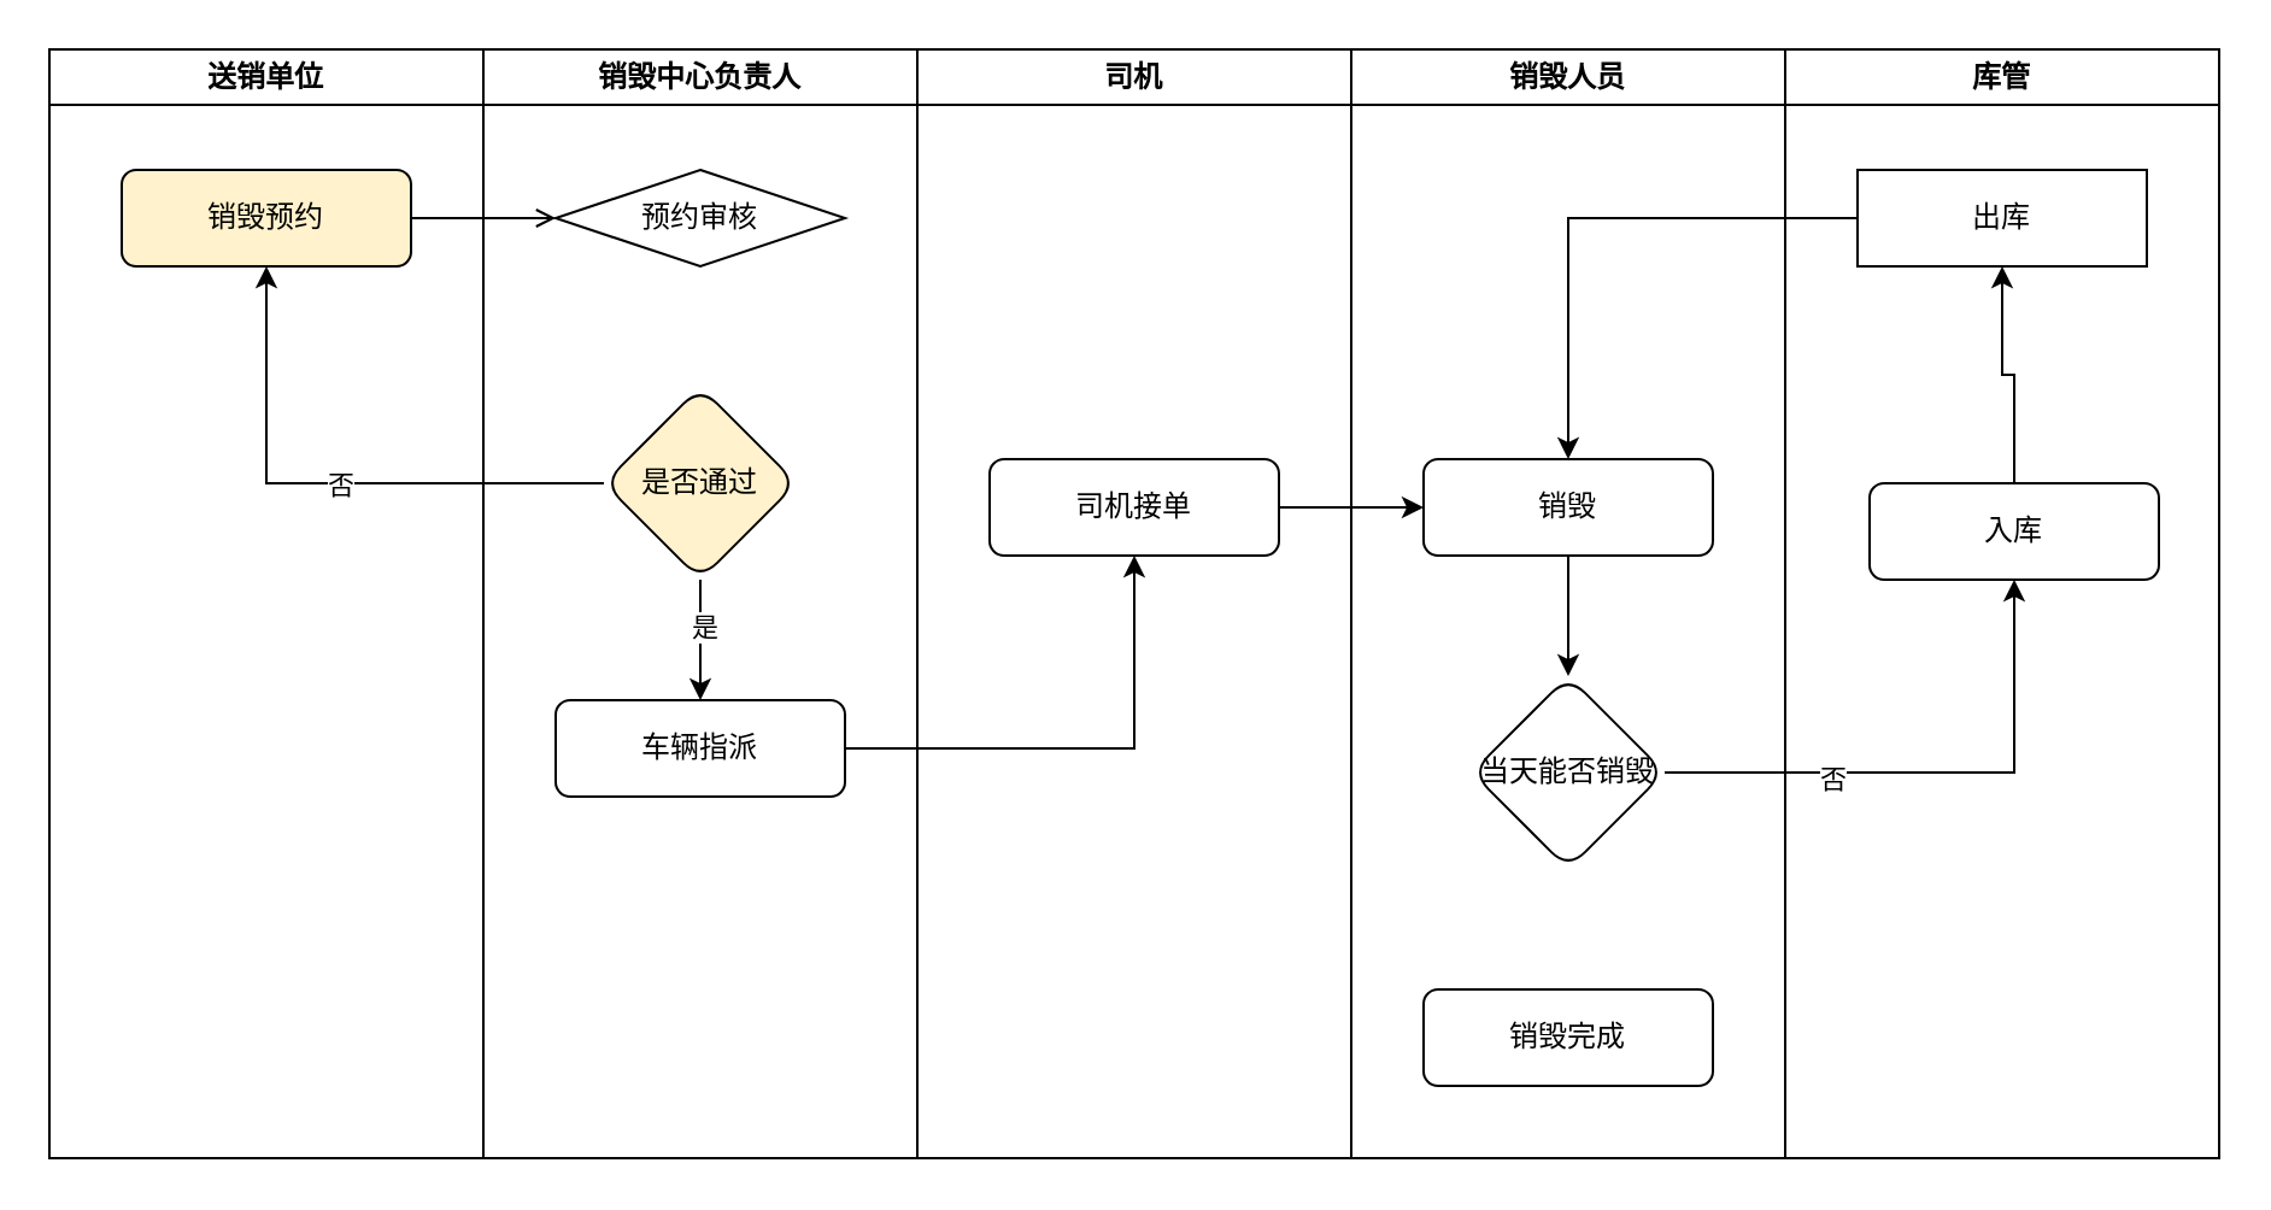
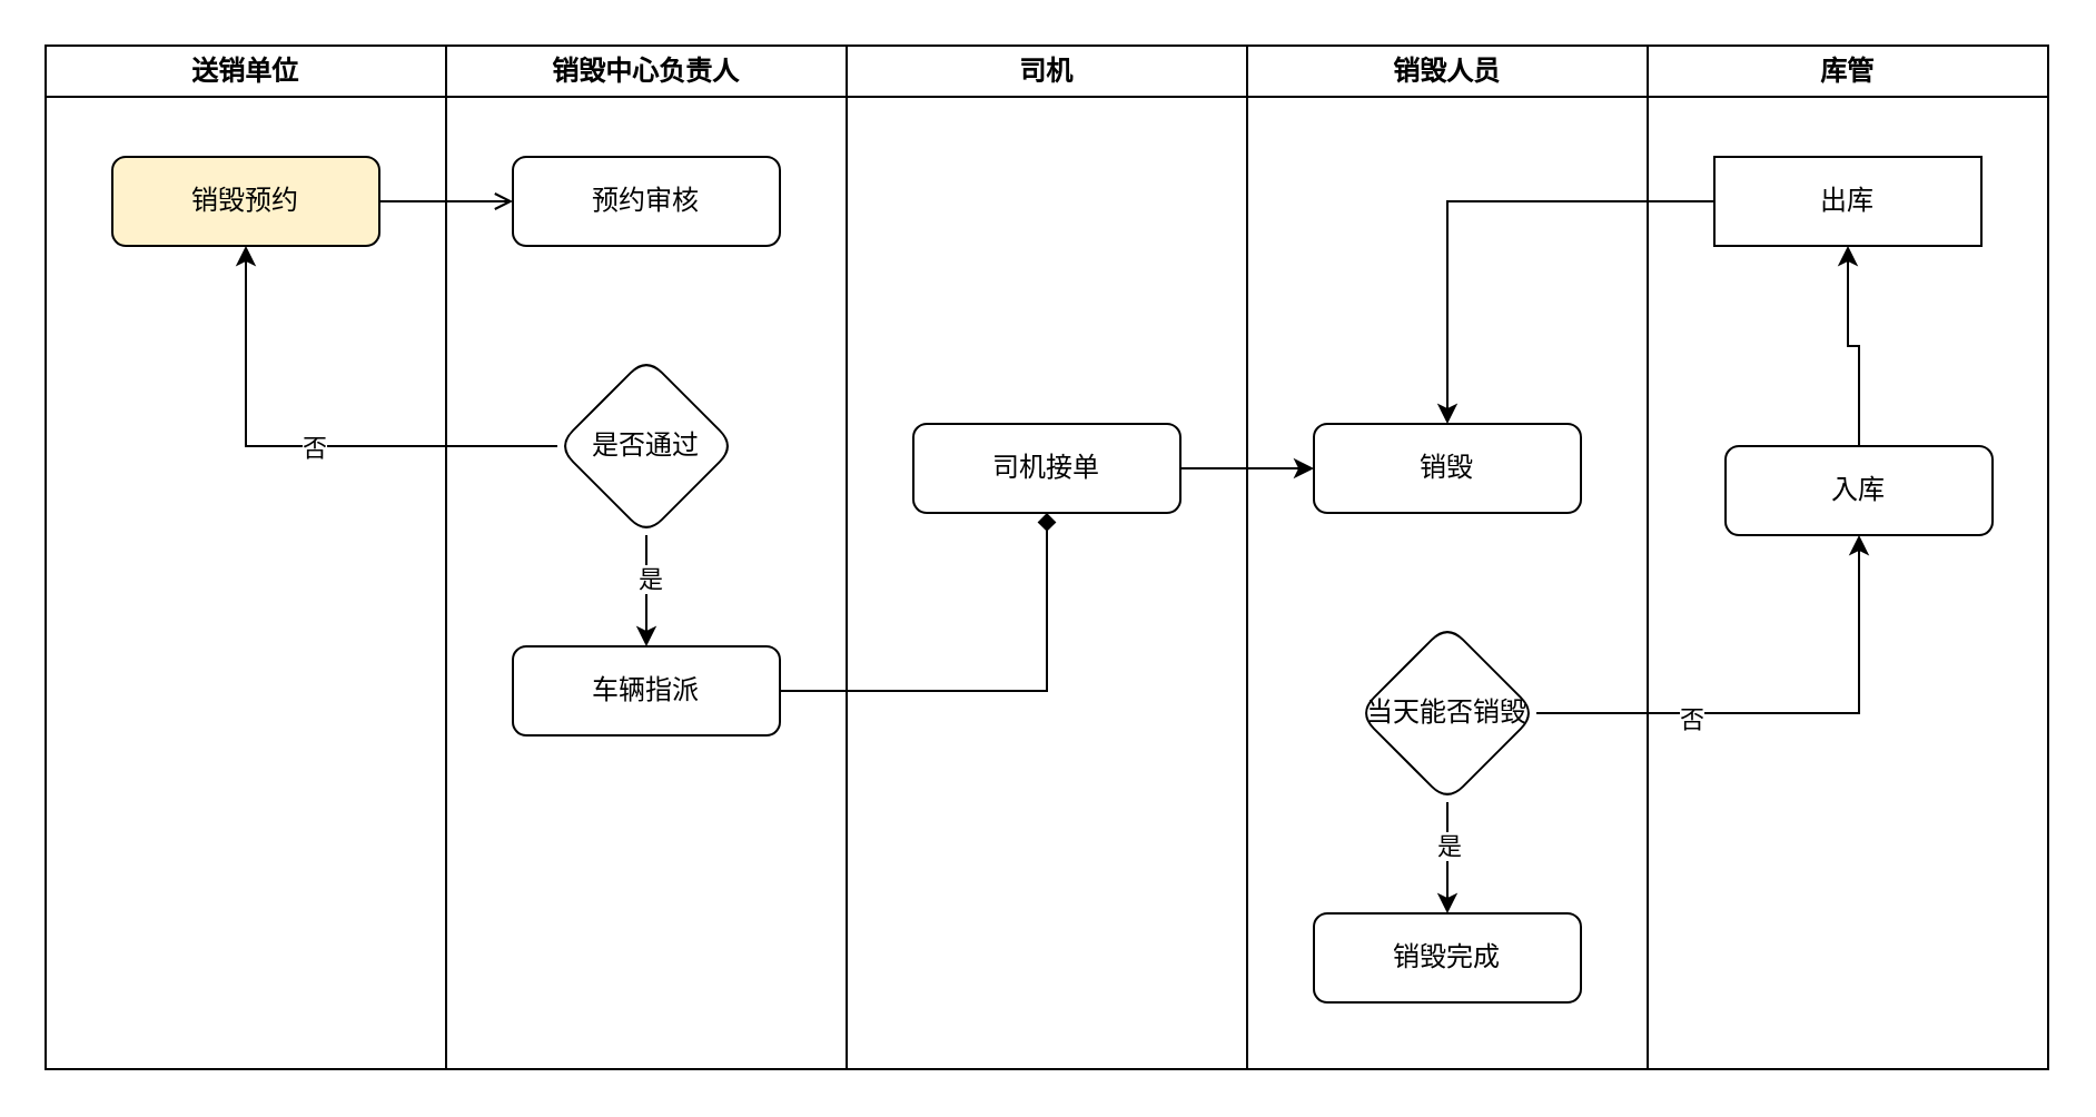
- <mxCell id="4" value="预约审核" style="rhombus;whiteSpace=wrap;html=1;" vertex="1" parent="3"><mxGeometry x="30" y="50" width="120" height="40" as="geometry" /></mxCell>
+ <mxCell id="4" value="预约审核" style="rounded=1;whiteSpace=wrap;html=1;" vertex="1" parent="3"><mxGeometry x="30" y="50" width="120" height="40" as="geometry" /></mxCell>
- <mxCell id="8" value="是否通过" style="rhombus;whiteSpace=wrap;html=1;rounded=1;fillColor=#fff2cc;" vertex="1" parent="3"><mxGeometry x="50" y="140" width="80" height="80" as="geometry" /></mxCell>
+ <mxCell id="8" value="是否通过" style="rhombus;whiteSpace=wrap;html=1;rounded=1;" vertex="1" parent="3"><mxGeometry x="50" y="140" width="80" height="80" as="geometry" /></mxCell>
- <mxCell id="27" value="" style="edgeStyle=orthogonalEdgeStyle;rounded=0;orthogonalLoop=1;jettySize=auto;html=1;" edge="1" parent="1" source="5" target="10"><mxGeometry relative="1" as="geometry" /></mxCell>
+ <mxCell id="27" value="" style="edgeStyle=orthogonalEdgeStyle;rounded=0;orthogonalLoop=1;jettySize=auto;html=1;endArrow=diamond;" edge="1" parent="1" source="5" target="10"><mxGeometry relative="1" as="geometry" /></mxCell>
- <mxCell id="17" value="" style="edgeStyle=orthogonalEdgeStyle;rounded=0;orthogonalLoop=1;jettySize=auto;html=1;" edge="1" parent="13" source="14" target="16"><mxGeometry relative="1" as="geometry" /></mxCell>
+ <mxCell id="18" value="" style="edgeStyle=orthogonalEdgeStyle;rounded=0;orthogonalLoop=1;jettySize=auto;html=1;" edge="1" parent="13" source="16" target="15"><mxGeometry relative="1" as="geometry" /></mxCell>
+ <mxCell id="19" value="是" style="edgeLabel;html=1;align=center;verticalAlign=middle;resizable=0;points=[];" vertex="1" connectable="0" parent="18"><mxGeometry x="-0.24" relative="1" as="geometry"><mxPoint as="offset" /></mxGeometry></mxCell>
